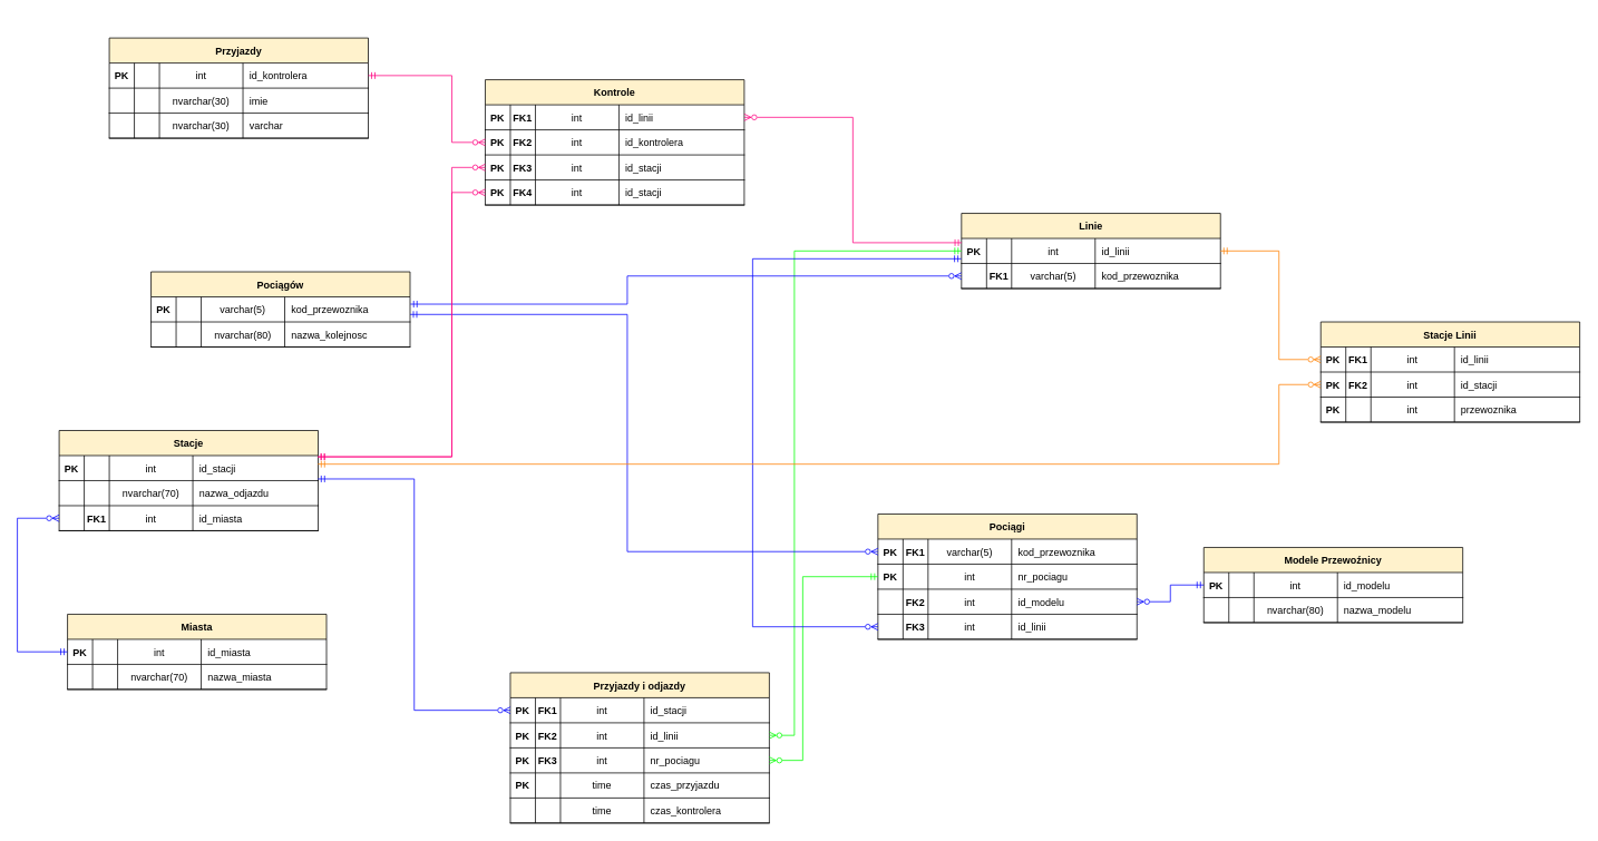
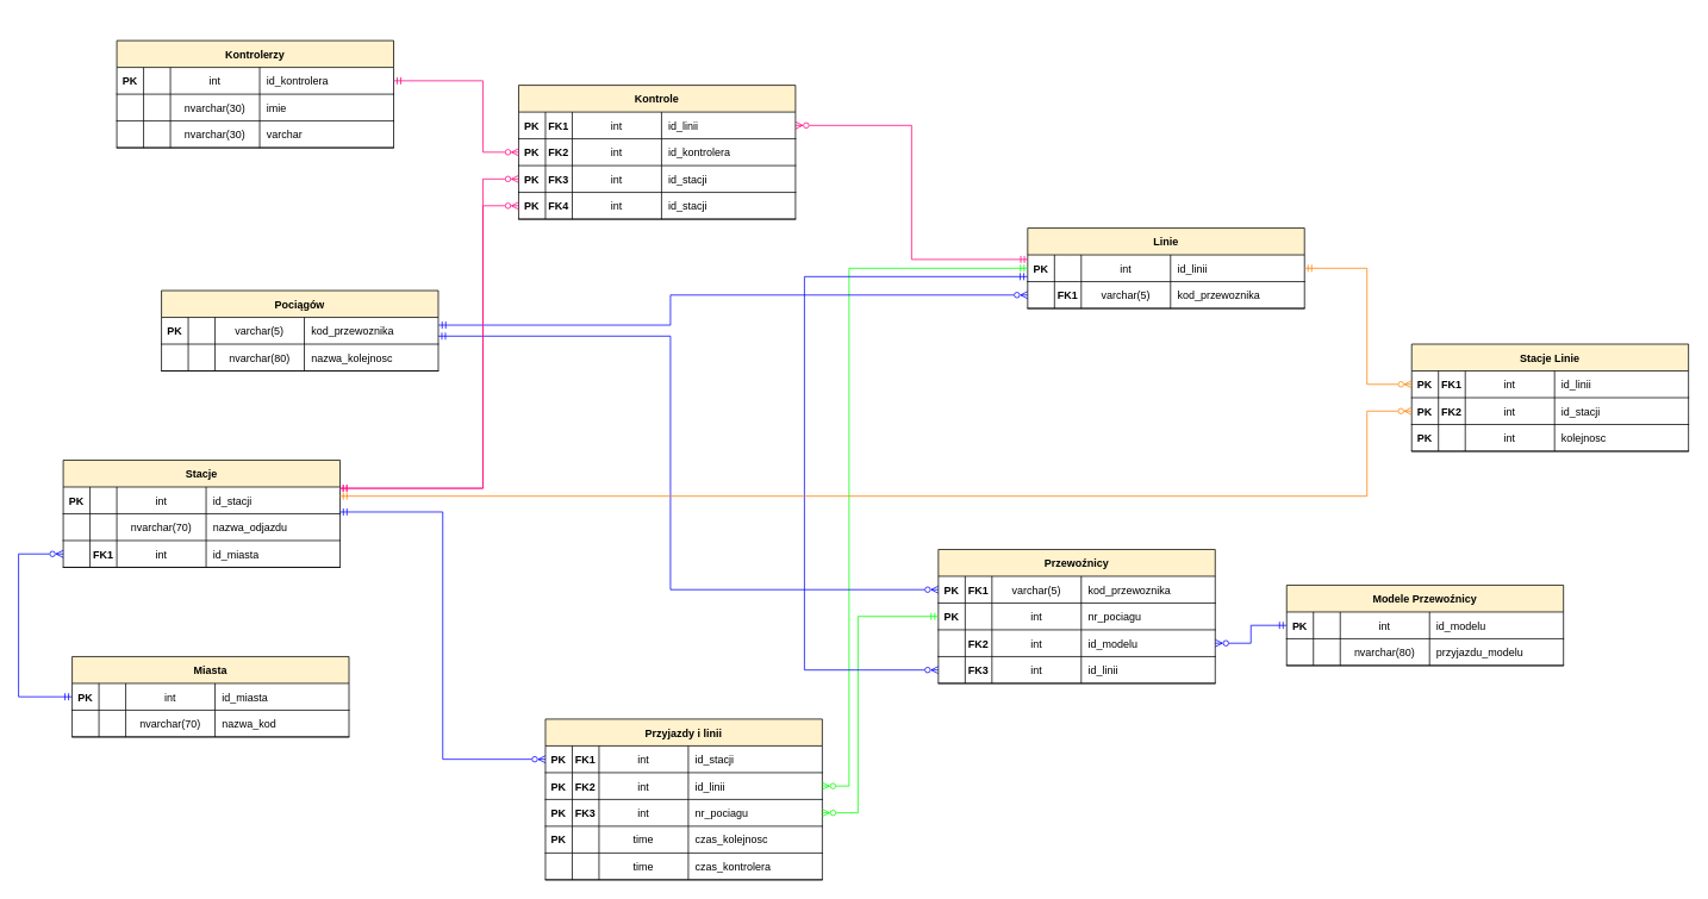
- <mxCell id="131" value="Przyjazdy" style="shape=table;startSize=30;container=1;collapsible=1;childLayout=tableLayout;fixedRows=1;rowLines=0;fontStyle=1;align=center;resizeLast=1;fillColor=#FFF2CC;columnLines=1;" parent="1" vertex="1"><mxGeometry x="130" y="45" width="310" height="120" as="geometry" /></mxCell>
+ <mxCell id="131" value="Kontrolerzy" style="shape=table;startSize=30;container=1;collapsible=1;childLayout=tableLayout;fixedRows=1;rowLines=0;fontStyle=1;align=center;resizeLast=1;fillColor=#FFF2CC;columnLines=1;" parent="1" vertex="1"><mxGeometry x="130" y="45" width="310" height="120" as="geometry" /></mxCell>
- <mxCell id="156" value="Stacje Linii" style="shape=table;startSize=30;container=1;collapsible=1;childLayout=tableLayout;fixedRows=1;rowLines=0;fontStyle=1;align=center;resizeLast=1;fillColor=#FFF2CC;columnLines=1;" parent="1" vertex="1"><mxGeometry x="1580" y="385" width="310" height="120" as="geometry" /></mxCell>
+ <mxCell id="156" value="Stacje Linie" style="shape=table;startSize=30;container=1;collapsible=1;childLayout=tableLayout;fixedRows=1;rowLines=0;fontStyle=1;align=center;resizeLast=1;fillColor=#FFF2CC;columnLines=1;" parent="1" vertex="1"><mxGeometry x="1580" y="385" width="310" height="120" as="geometry" /></mxCell>
- <mxCell id="171" value="przewoznika" style="shape=partialRectangle;connectable=0;fillColor=none;top=0;left=0;bottom=0;right=0;align=left;spacingLeft=6;fontStyle=0;overflow=hidden;" vertex="1" parent="167"><mxGeometry x="160" width="150" height="30" as="geometry"><mxRectangle width="150" height="30" as="alternateBounds" /></mxGeometry></mxCell>
+ <mxCell id="171" value="kolejnosc" style="shape=partialRectangle;connectable=0;fillColor=none;top=0;left=0;bottom=0;right=0;align=left;spacingLeft=6;fontStyle=0;overflow=hidden;" vertex="1" parent="167"><mxGeometry x="160" width="150" height="30" as="geometry"><mxRectangle width="150" height="30" as="alternateBounds" /></mxGeometry></mxCell>
- <mxCell id="89" value="Pociągi" style="shape=table;startSize=30;container=1;collapsible=1;childLayout=tableLayout;fixedRows=1;rowLines=0;fontStyle=1;align=center;resizeLast=1;fillColor=#FFF2CC;" parent="1" vertex="1"><mxGeometry x="1050" y="615" width="310" height="150" as="geometry" /></mxCell>
+ <mxCell id="89" value="Przewoźnicy" style="shape=table;startSize=30;container=1;collapsible=1;childLayout=tableLayout;fixedRows=1;rowLines=0;fontStyle=1;align=center;resizeLast=1;fillColor=#FFF2CC;" parent="1" vertex="1"><mxGeometry x="1050" y="615" width="310" height="150" as="geometry" /></mxCell>
- <mxCell id="50" value="nazwa_modelu" style="shape=partialRectangle;connectable=0;fillColor=none;top=0;left=0;bottom=0;right=0;align=left;spacingLeft=6;fontStyle=0;overflow=hidden;" parent="46" vertex="1"><mxGeometry x="160" width="150" height="30" as="geometry"><mxRectangle width="150" height="30" as="alternateBounds" /></mxGeometry></mxCell>
+ <mxCell id="50" value="przyjazdu_modelu" style="shape=partialRectangle;connectable=0;fillColor=none;top=0;left=0;bottom=0;right=0;align=left;spacingLeft=6;fontStyle=0;overflow=hidden;" parent="46" vertex="1"><mxGeometry x="160" width="150" height="30" as="geometry"><mxRectangle width="150" height="30" as="alternateBounds" /></mxGeometry></mxCell>
- <mxCell id="39" value="nazwa_miasta" style="shape=partialRectangle;connectable=0;fillColor=none;top=0;left=0;bottom=0;right=0;align=left;spacingLeft=6;fontStyle=0;overflow=hidden;" parent="35" vertex="1"><mxGeometry x="160" width="150" height="30" as="geometry"><mxRectangle width="150" height="30" as="alternateBounds" /></mxGeometry></mxCell>
+ <mxCell id="39" value="nazwa_kod" style="shape=partialRectangle;connectable=0;fillColor=none;top=0;left=0;bottom=0;right=0;align=left;spacingLeft=6;fontStyle=0;overflow=hidden;" parent="35" vertex="1"><mxGeometry x="160" width="150" height="30" as="geometry"><mxRectangle width="150" height="30" as="alternateBounds" /></mxGeometry></mxCell>
- <mxCell id="62" value="Przyjazdy i odjazdy" style="shape=table;startSize=30;container=1;collapsible=1;childLayout=tableLayout;fixedRows=1;rowLines=0;fontStyle=1;align=center;resizeLast=1;fillColor=#FFF2CC;" parent="1" vertex="1"><mxGeometry x="610" y="805" width="310" height="180" as="geometry" /></mxCell>
+ <mxCell id="62" value="Przyjazdy i linii" style="shape=table;startSize=30;container=1;collapsible=1;childLayout=tableLayout;fixedRows=1;rowLines=0;fontStyle=1;align=center;resizeLast=1;fillColor=#FFF2CC;" parent="1" vertex="1"><mxGeometry x="610" y="805" width="310" height="180" as="geometry" /></mxCell>
- <mxCell id="82" value="czas_przyjazdu" style="shape=partialRectangle;connectable=0;fillColor=none;top=0;left=0;bottom=0;right=0;align=left;spacingLeft=6;fontStyle=0;overflow=hidden;" parent="78" vertex="1"><mxGeometry x="160" width="150" height="30" as="geometry"><mxRectangle width="150" height="30" as="alternateBounds" /></mxGeometry></mxCell>
+ <mxCell id="82" value="czas_kolejnosc" style="shape=partialRectangle;connectable=0;fillColor=none;top=0;left=0;bottom=0;right=0;align=left;spacingLeft=6;fontStyle=0;overflow=hidden;" parent="78" vertex="1"><mxGeometry x="160" width="150" height="30" as="geometry"><mxRectangle width="150" height="30" as="alternateBounds" /></mxGeometry></mxCell>
